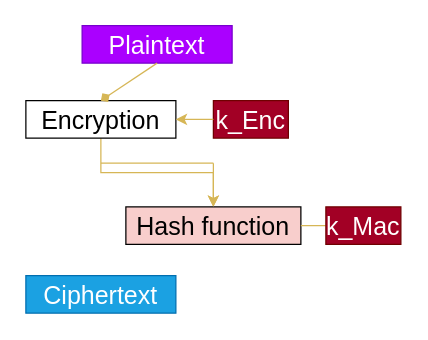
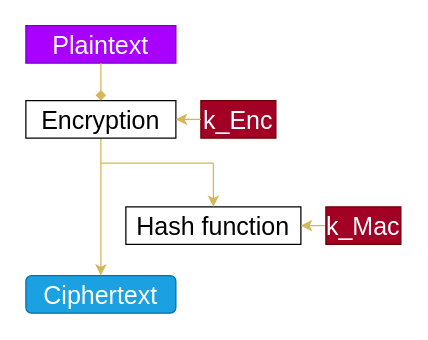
- <mxCell id="5" value="&lt;font style=&quot;font-size: 20px&quot;&gt;Plaintext&lt;/font&gt;" style="rounded=0;whiteSpace=wrap;html=1;fillColor=#aa00ff;strokeColor=#7700CC;fontColor=#ffffff;" vertex="1" parent="1"><mxGeometry x="65" y="20" width="120" height="30" as="geometry" /></mxCell>
+ <mxCell id="5" value="&lt;font style=&quot;font-size: 20px&quot;&gt;Plaintext&lt;/font&gt;" style="rounded=0;whiteSpace=wrap;html=1;fillColor=#aa00ff;strokeColor=#7700CC;fontColor=#ffffff;" vertex="1" parent="1"><mxGeometry x="20" y="20" width="120" height="30" as="geometry" /></mxCell>
- <mxCell id="7" value="&lt;font style=&quot;font-size: 20px&quot;&gt;k_Enc&lt;/font&gt;" style="rounded=0;whiteSpace=wrap;html=1;fillColor=#a20025;strokeColor=#6F0000;fontColor=#ffffff;" vertex="1" parent="1"><mxGeometry x="170" y="80" width="60" height="30" as="geometry" /></mxCell>
+ <mxCell id="7" value="&lt;font style=&quot;font-size: 20px&quot;&gt;k_Enc&lt;/font&gt;" style="rounded=0;whiteSpace=wrap;html=1;fillColor=#a20025;strokeColor=#6F0000;fontColor=#ffffff;" vertex="1" parent="1"><mxGeometry x="160" y="80" width="60" height="30" as="geometry" /></mxCell>
- <mxCell id="3" style="edgeStyle=orthogonalEdgeStyle;rounded=0;orthogonalLoop=1;jettySize=auto;html=1;exitX=0.5;exitY=1;exitDx=0;exitDy=0;fillColor=#fff2cc;strokeColor=#d6b656;" edge="1" parent="1" source="4" target="9"><mxGeometry relative="1" as="geometry" /></mxCell>
+ <mxCell id="3" style="edgeStyle=orthogonalEdgeStyle;rounded=0;orthogonalLoop=1;jettySize=auto;html=1;exitX=0.5;exitY=1;exitDx=0;exitDy=0;fillColor=#fff2cc;strokeColor=#d6b656;" edge="1" parent="1" source="4" target="2"><mxGeometry relative="1" as="geometry" /></mxCell>
- <mxCell id="9" value="&lt;font style=&quot;font-size: 20px&quot;&gt;Hash function&lt;/font&gt;" style="rounded=0;whiteSpace=wrap;html=1;fillColor=#f8cecc;" vertex="1" parent="1"><mxGeometry x="100" y="165" width="140" height="30" as="geometry" /></mxCell>
+ <mxCell id="9" value="&lt;font style=&quot;font-size: 20px&quot;&gt;Hash function&lt;/font&gt;" style="rounded=0;whiteSpace=wrap;html=1;" vertex="1" parent="1"><mxGeometry x="100" y="165" width="140" height="30" as="geometry" /></mxCell>
- <mxCell id="10" style="edgeStyle=orthogonalEdgeStyle;rounded=0;orthogonalLoop=1;jettySize=auto;html=1;exitX=0;exitY=0.5;exitDx=0;exitDy=0;entryX=1;entryY=0.5;entryDx=0;entryDy=0;fillColor=#fff2cc;strokeColor=#d6b656;endArrow=none;" edge="1" parent="1" source="11" target="9"><mxGeometry relative="1" as="geometry" /></mxCell>
+ <mxCell id="10" style="edgeStyle=orthogonalEdgeStyle;rounded=0;orthogonalLoop=1;jettySize=auto;html=1;exitX=0;exitY=0.5;exitDx=0;exitDy=0;entryX=1;entryY=0.5;entryDx=0;entryDy=0;fillColor=#fff2cc;strokeColor=#d6b656;" edge="1" parent="1" source="11" target="9"><mxGeometry relative="1" as="geometry" /></mxCell>
- <mxCell id="2" value="&lt;font style=&quot;font-size: 20px&quot;&gt;Ciphertext&lt;/font&gt;" style="rounded=0;whiteSpace=wrap;html=1;fillColor=#1ba1e2;strokeColor=#006EAF;fontColor=#ffffff;" vertex="1" parent="1"><mxGeometry x="20" y="220" width="120" height="30" as="geometry" /></mxCell>
+ <mxCell id="2" value="&lt;font style=&quot;font-size: 20px&quot;&gt;Ciphertext&lt;/font&gt;" style="whiteSpace=wrap;html=1;fillColor=#1ba1e2;strokeColor=#006EAF;fontColor=#ffffff;rounded=1;" vertex="1" parent="1"><mxGeometry x="20" y="220" width="120" height="30" as="geometry" /></mxCell>
